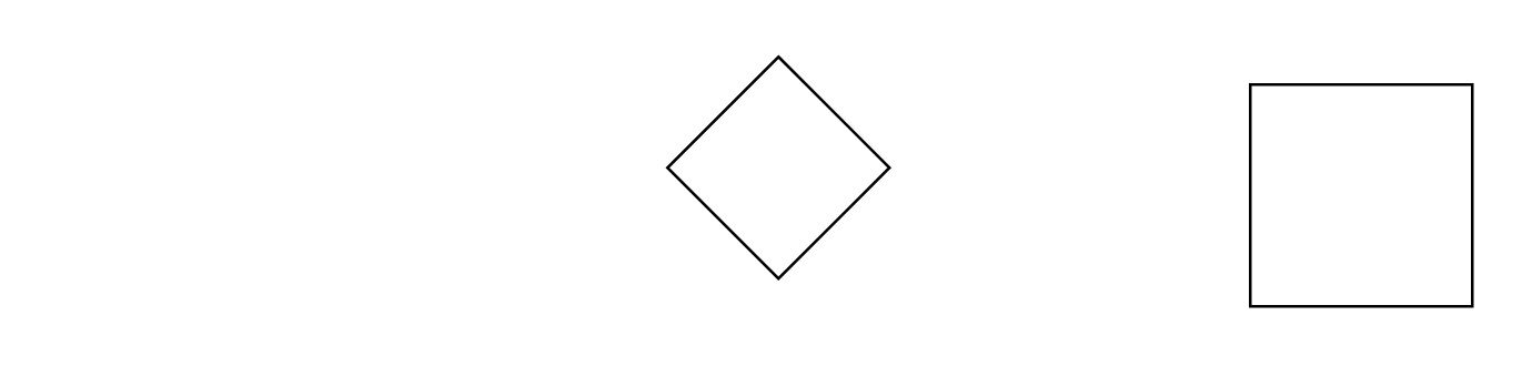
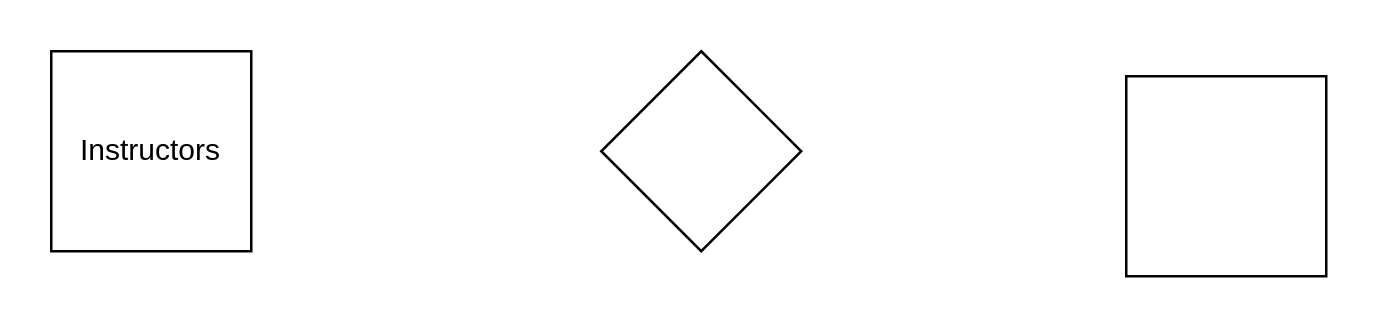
+ <mxCell id="2" value="Instructors" style="whiteSpace=wrap;html=1;aspect=fixed;" vertex="1" parent="1"><mxGeometry x="20" y="20" width="80" height="80" as="geometry" /></mxCell>
